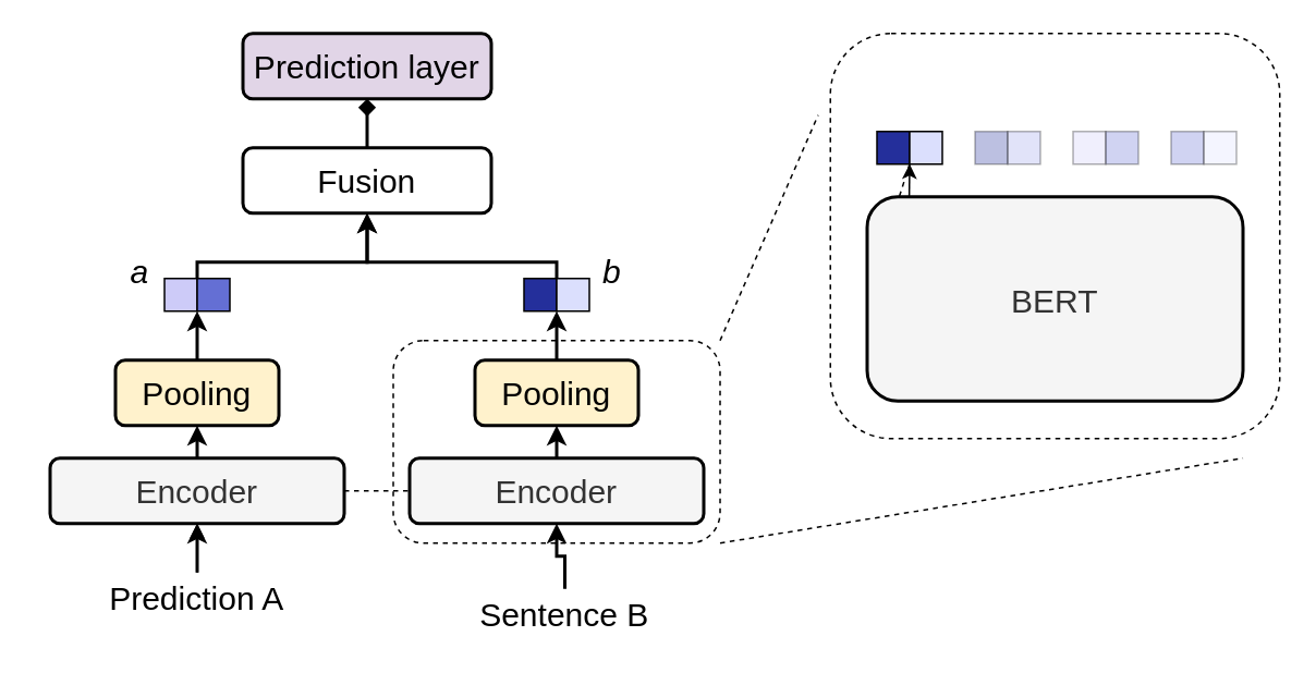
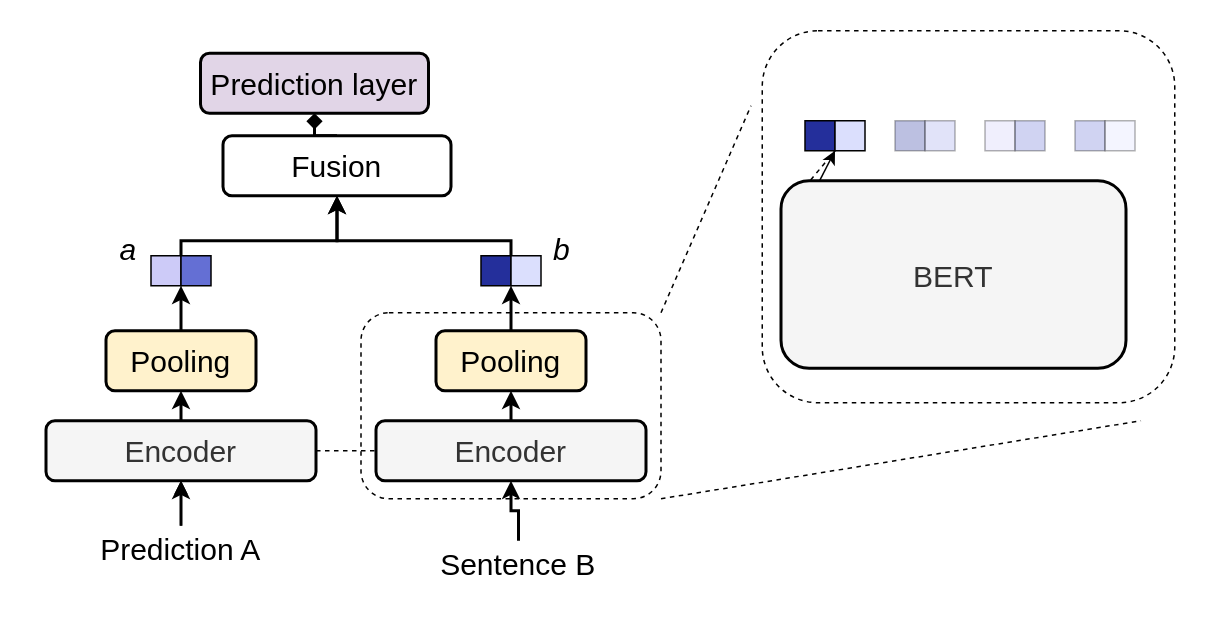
- <mxCell id="25" value="Prediction layer" style="rounded=1;whiteSpace=wrap;html=1;fontSize=20;strokeWidth=2;fillColor=#e1d5e7;strokeColor=#000000;" vertex="1" parent="1"><mxGeometry x="148" y="20" width="152" height="40" as="geometry" /></mxCell>
+ <mxCell id="25" value="Prediction layer" style="rounded=1;whiteSpace=wrap;html=1;fontSize=20;strokeWidth=2;fillColor=#e1d5e7;strokeColor=#000000;" vertex="1" parent="1"><mxGeometry x="133" y="35" width="152" height="40" as="geometry" /></mxCell>
- <mxCell id="33" value="BERT" style="rounded=1;whiteSpace=wrap;html=1;fontSize=20;strokeWidth=2;fillColor=#f5f5f5;strokeColor=#000000;fontColor=#333333;" vertex="1" parent="1"><mxGeometry x="530" y="120" width="230" height="125" as="geometry" /></mxCell>
+ <mxCell id="33" value="BERT" style="rounded=1;whiteSpace=wrap;html=1;fontSize=20;strokeWidth=2;fillColor=#f5f5f5;strokeColor=#000000;fontColor=#333333;" vertex="1" parent="1"><mxGeometry x="520" y="120" width="230" height="125" as="geometry" /></mxCell>
